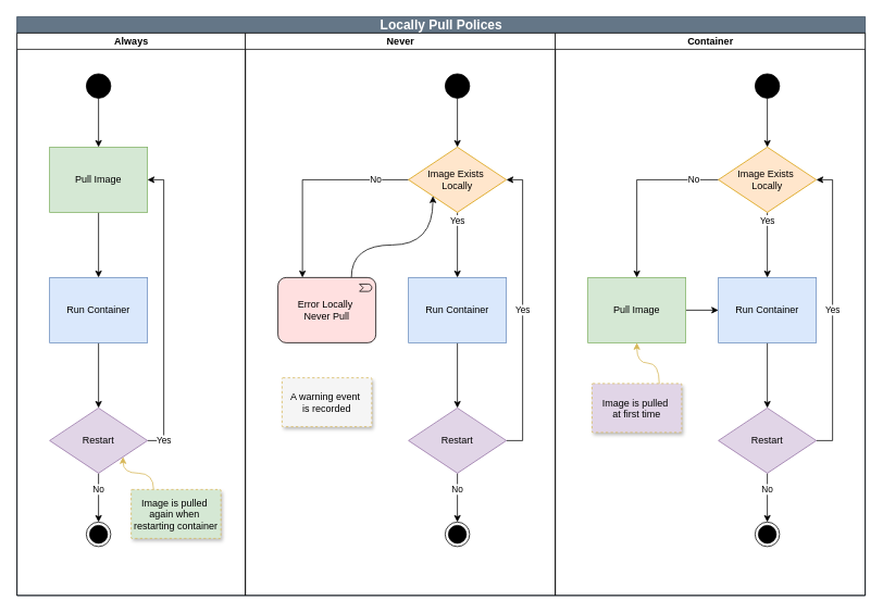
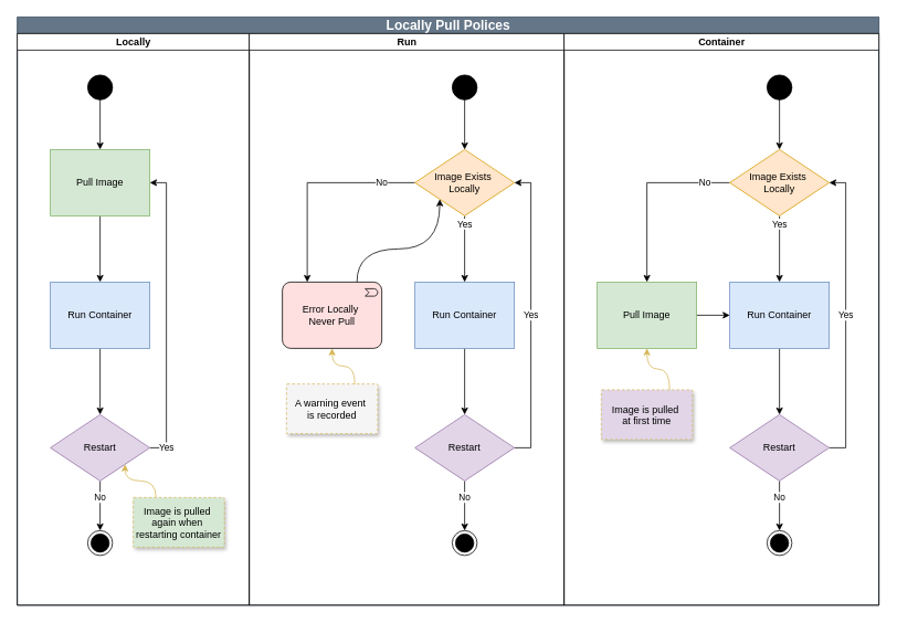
- <mxCell id="3" value="Always" style="swimlane;startSize=20;html=1;" vertex="1" parent="2"><mxGeometry y="20" width="280" height="690" as="geometry" /></mxCell>
+ <mxCell id="3" value="Locally" style="swimlane;startSize=20;html=1;" vertex="1" parent="2"><mxGeometry y="20" width="280" height="690" as="geometry" /></mxCell>
- <mxCell id="16" value="Never" style="swimlane;startSize=20;html=1;" vertex="1" parent="2"><mxGeometry x="280" y="20" width="380" height="690" as="geometry" /></mxCell>
+ <mxCell id="16" value="Run" style="swimlane;startSize=20;html=1;" vertex="1" parent="2"><mxGeometry x="280" y="20" width="380" height="690" as="geometry" /></mxCell>
+ <mxCell id="31" style="edgeStyle=orthogonalEdgeStyle;rounded=0;orthogonalLoop=1;jettySize=auto;html=1;exitX=0.75;exitY=0;exitDx=0;exitDy=0;entryX=0.5;entryY=1;entryDx=0;entryDy=0;entryPerimeter=0;curved=1;fillColor=#fff2cc;strokeColor=#d6b656;" edge="1" parent="16" source="30" target="29"><mxGeometry relative="1" as="geometry" /></mxCell>
